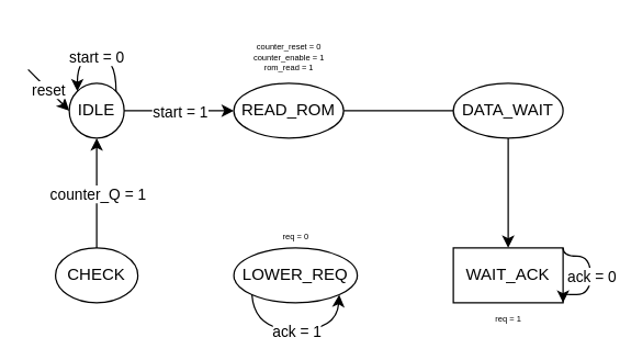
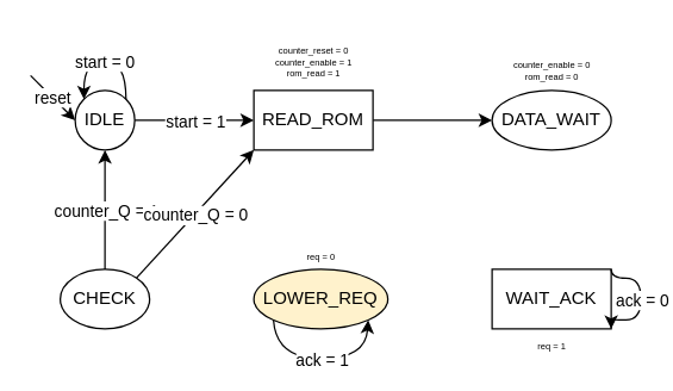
+ <mxCell id="25" value="&lt;div style=&quot;line-height: 60%;&quot;&gt;&lt;font style=&quot;font-size: 6px; line-height: 60%;&quot;&gt;counter_enable = 0&lt;/font&gt;&lt;/div&gt;&lt;div style=&quot;line-height: 60%;&quot;&gt;&lt;font style=&quot;font-size: 6px; line-height: 60%;&quot;&gt;rom_read = 0&lt;/font&gt;&lt;/div&gt;" style="text;html=1;align=center;verticalAlign=middle;whiteSpace=wrap;rounded=0;spacing=2;" parent="1" vertex="1"><mxGeometry x="342.5" y="30" width="55" height="30" as="geometry" /></mxCell>
- <mxCell id="8" value="READ_ROM" style="ellipse;whiteSpace=wrap;html=1;" parent="1" vertex="1"><mxGeometry x="170" y="60" width="80" height="40" as="geometry" /></mxCell>
+ <mxCell id="8" value="READ_ROM" style="whiteSpace=wrap;html=1;rounded=0;" parent="1" vertex="1"><mxGeometry x="170" y="60" width="80" height="40" as="geometry" /></mxCell>
- <mxCell id="7" value="" style="edgeStyle=orthogonalEdgeStyle;rounded=0;orthogonalLoop=1;jettySize=auto;html=1;endArrow=none;" parent="1" source="8" target="10" edge="1"><mxGeometry relative="1" as="geometry" /></mxCell>
+ <mxCell id="7" value="" style="edgeStyle=orthogonalEdgeStyle;rounded=0;orthogonalLoop=1;jettySize=auto;html=1;" parent="1" source="8" target="10" edge="1"><mxGeometry relative="1" as="geometry" /></mxCell>
- <mxCell id="9" value="" style="edgeStyle=orthogonalEdgeStyle;rounded=0;orthogonalLoop=1;jettySize=auto;html=1;" parent="1" source="10" target="11" edge="1"><mxGeometry relative="1" as="geometry" /></mxCell>
+ <mxCell id="15" style="rounded=0;orthogonalLoop=1;jettySize=auto;html=1;exitX=1;exitY=0;exitDx=0;exitDy=0;entryX=0;entryY=1;entryDx=0;entryDy=0;" parent="1" source="17" target="8" edge="1"><mxGeometry relative="1" as="geometry" /></mxCell>
+ <mxCell id="16" value="counter_Q = 0" style="edgeLabel;html=1;align=center;verticalAlign=middle;resizable=0;points=[];" parent="15" vertex="1" connectable="0"><mxGeometry relative="1" as="geometry"><mxPoint as="offset" /></mxGeometry></mxCell>
- <mxCell id="12" value="LOWER_REQ" style="ellipse;whiteSpace=wrap;html=1;" parent="1" vertex="1"><mxGeometry x="170" y="180" width="90" height="40" as="geometry" /></mxCell>
+ <mxCell id="12" value="LOWER_REQ" style="ellipse;whiteSpace=wrap;html=1;fillColor=#fff2cc;" parent="1" vertex="1"><mxGeometry x="170" y="180" width="90" height="40" as="geometry" /></mxCell>
